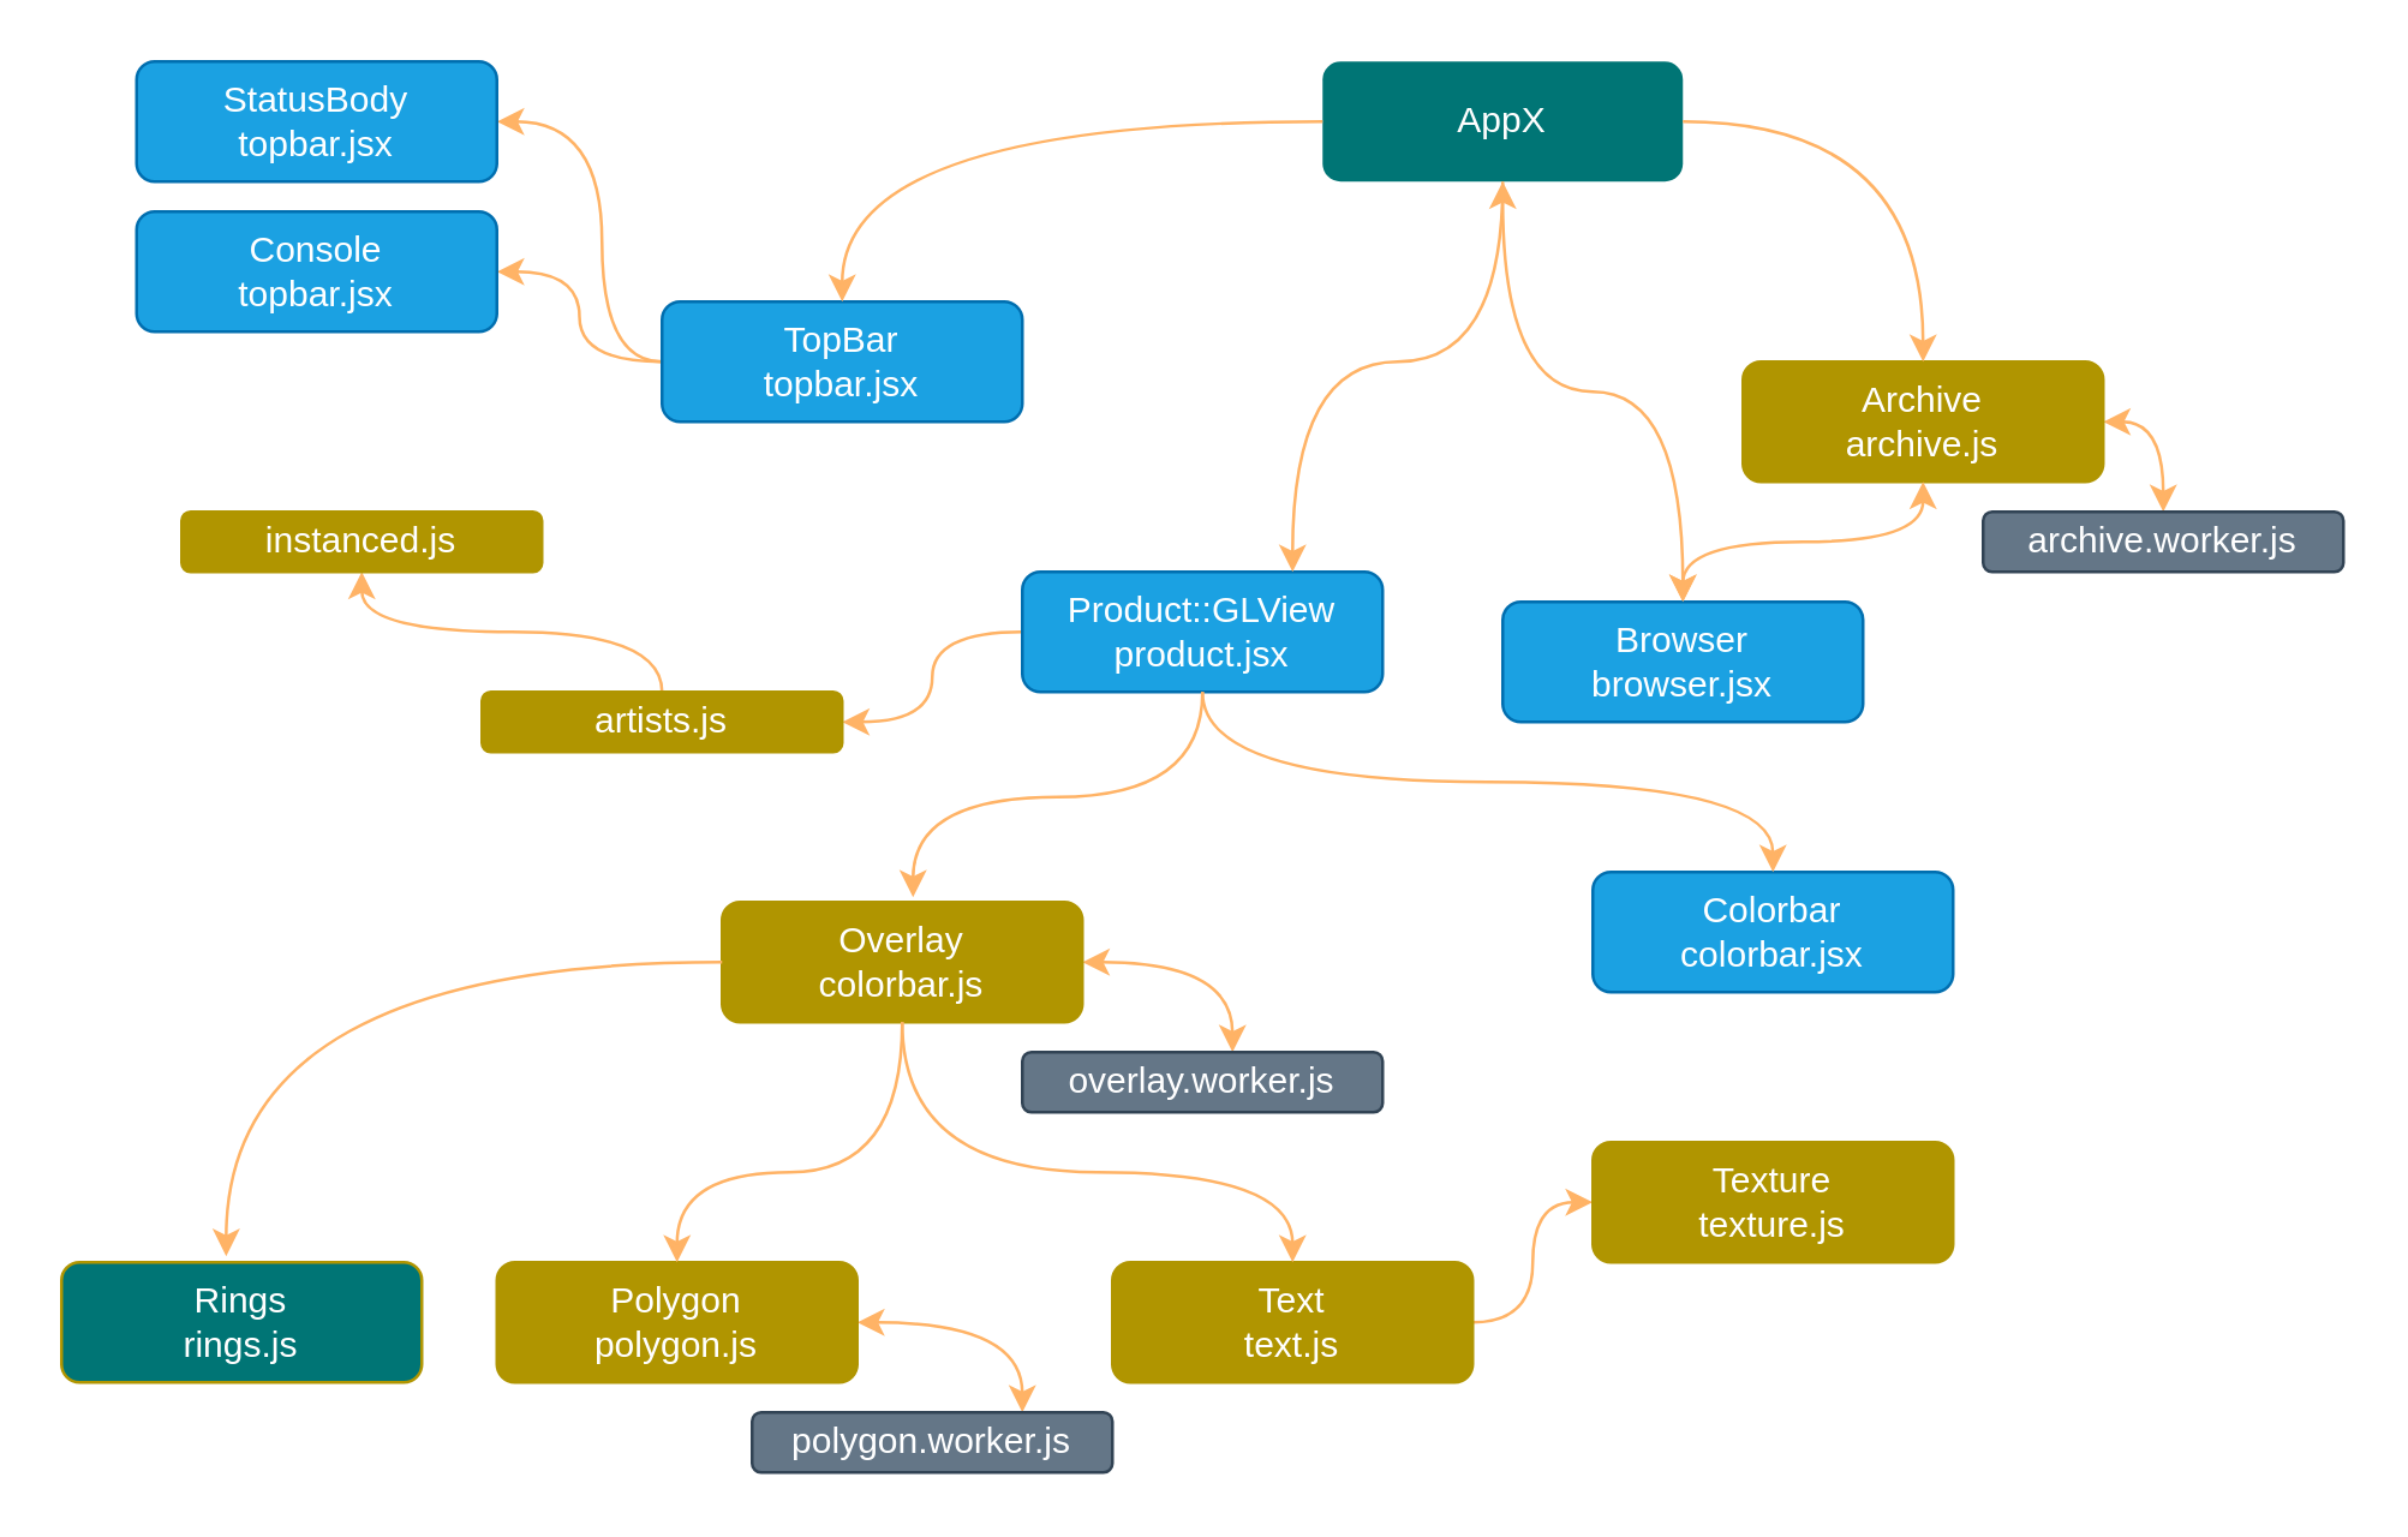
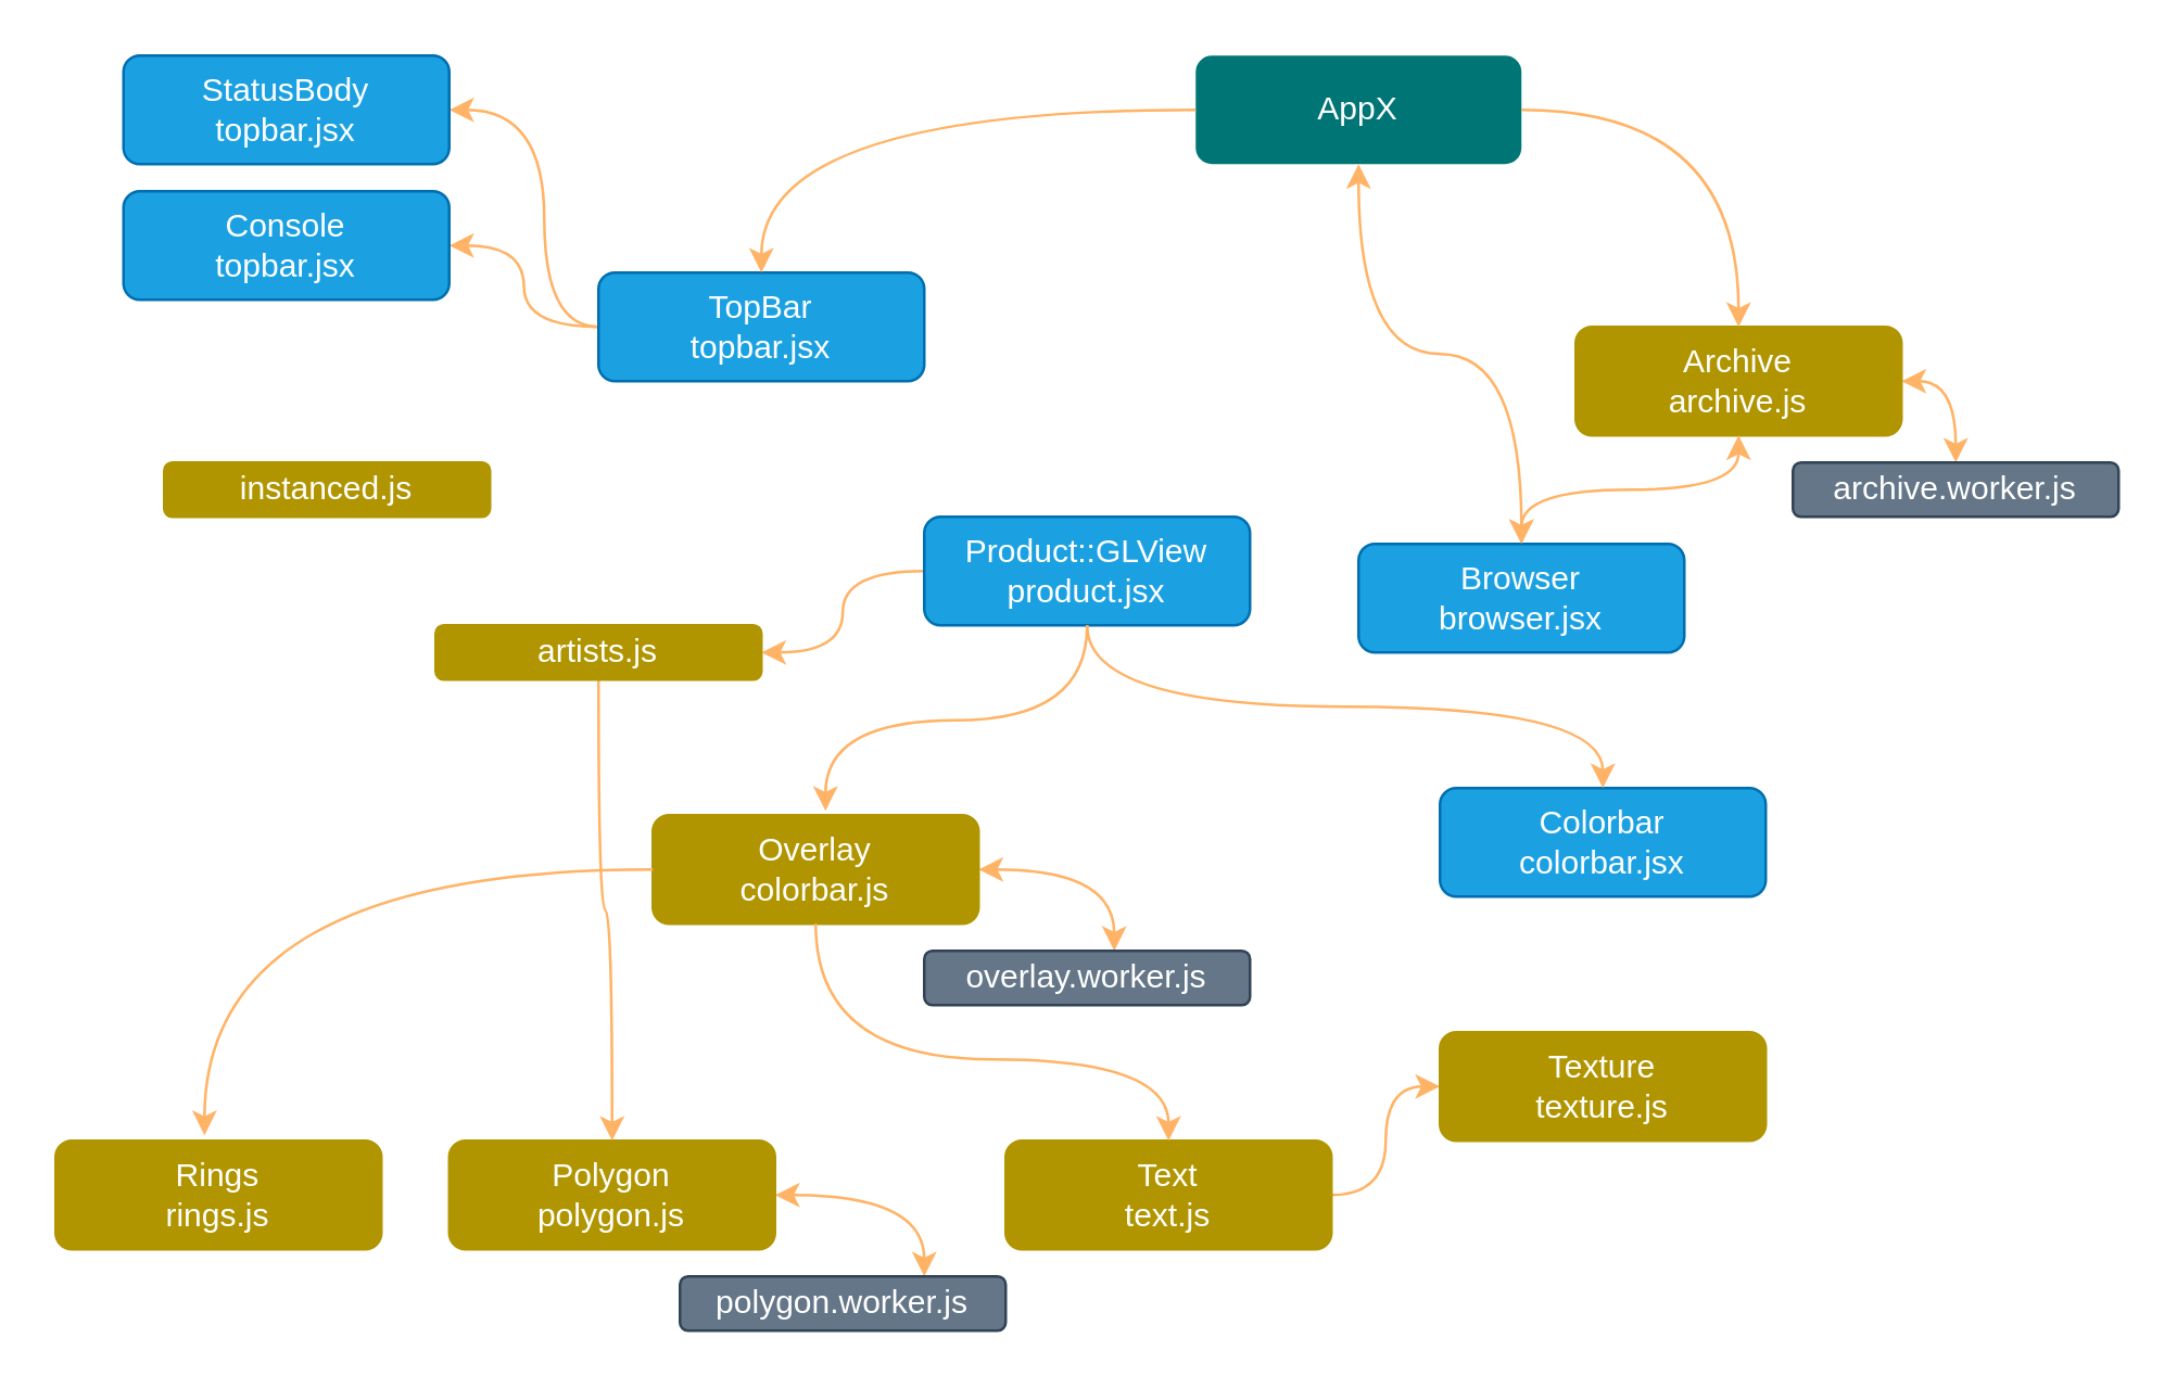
- <mxCell id="30" value="" style="endArrow=classic;html=1;rounded=0;curved=1;edgeStyle=orthogonalEdgeStyle;fontColor=#FFB366;strokeColor=#FFB366;" parent="1" source="2" target="4" edge="1"><mxGeometry width="50" height="50" relative="1" as="geometry"><mxPoint x="410" y="330" as="sourcePoint" /><mxPoint x="390" y="140" as="targetPoint" /><Array as="points"><mxPoint x="500" y="120" /><mxPoint x="430" y="120" /></Array></mxGeometry></mxCell>
- <mxCell id="26" style="edgeStyle=orthogonalEdgeStyle;curved=1;rounded=0;orthogonalLoop=1;jettySize=auto;html=1;entryX=0.5;entryY=1;entryDx=0;entryDy=0;startArrow=none;startFill=0;fontColor=#FFB366;strokeColor=#FFB366;" parent="1" source="27" target="31" edge="1"><mxGeometry relative="1" as="geometry" /></mxCell>
+ <mxCell id="26" style="edgeStyle=orthogonalEdgeStyle;curved=1;rounded=0;orthogonalLoop=1;jettySize=auto;html=1;startArrow=none;startFill=0;fontColor=#FFB366;strokeColor=#FFB366;" parent="1" source="27" target="19" edge="1"><mxGeometry relative="1" as="geometry" /></mxCell>
- <mxCell id="21" value="" style="endArrow=classic;html=1;rounded=0;curved=1;edgeStyle=orthogonalEdgeStyle;fontColor=#FFB366;strokeColor=#FFB366;" parent="1" source="15" target="19" edge="1"><mxGeometry width="50" height="50" relative="1" as="geometry"><mxPoint x="470" y="420" as="sourcePoint" /><mxPoint x="520" y="370" as="targetPoint" /><Array as="points"><mxPoint x="300" y="390" /><mxPoint x="225" y="390" /></Array></mxGeometry></mxCell>
- <mxCell id="24" value="Rings&lt;br&gt;rings.js" style="rounded=1;whiteSpace=wrap;html=1;fillColor=#007575;fontColor=#FFFFFF;strokeColor=#B09500;" parent="1" vertex="1"><mxGeometry x="20" y="420" width="120" height="40" as="geometry" /></mxCell>
+ <mxCell id="24" value="Rings&lt;br&gt;rings.js" style="rounded=1;whiteSpace=wrap;html=1;fillColor=#B09500;fontColor=#FFFFFF;strokeColor=#B09500;" parent="1" vertex="1"><mxGeometry x="20" y="420" width="120" height="40" as="geometry" /></mxCell>
